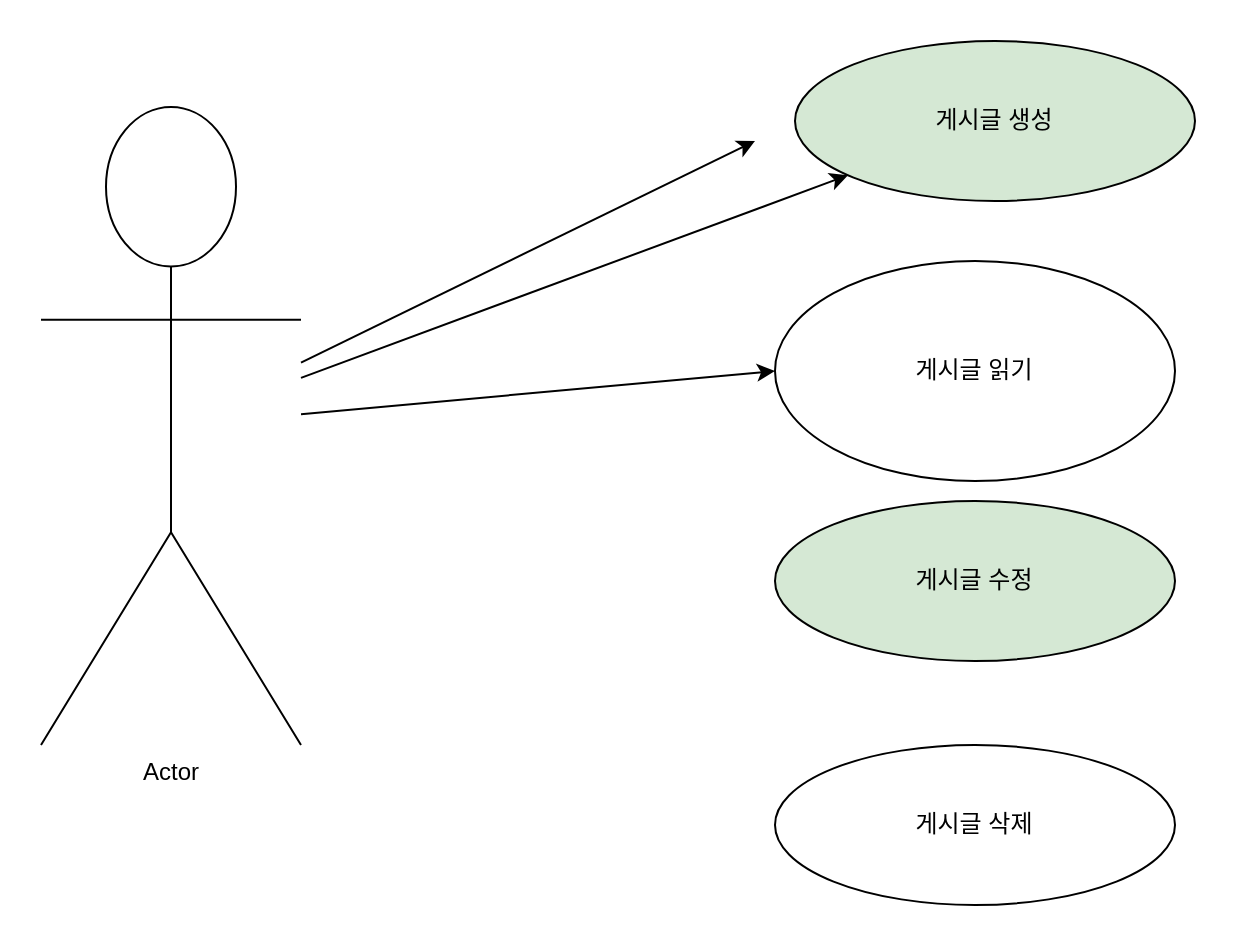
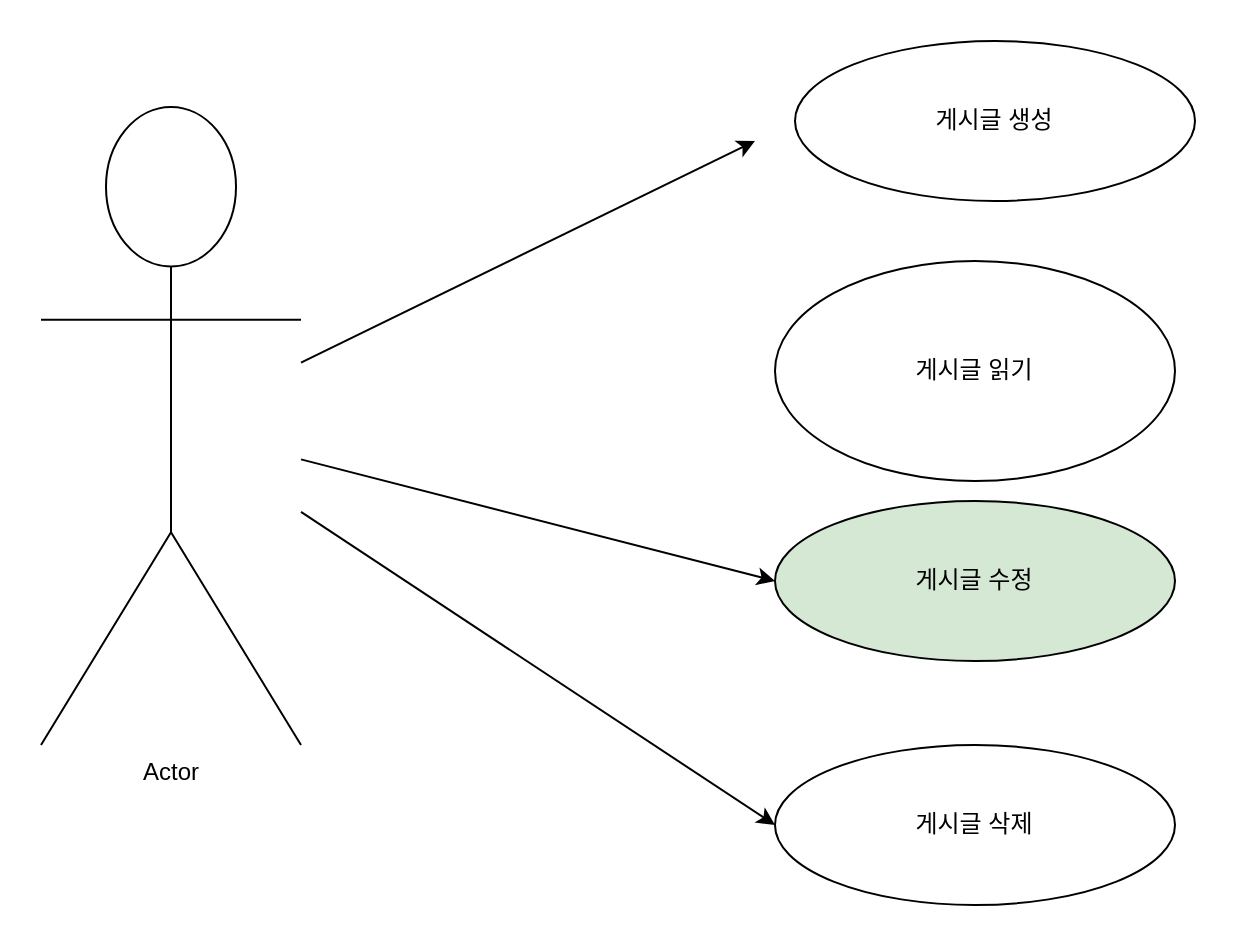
- <mxCell id="4" value="게시글 생성" style="ellipse;whiteSpace=wrap;html=1;fillColor=#d5e8d4;" vertex="1" parent="1"><mxGeometry x="397" y="20" width="200" height="80" as="geometry" /></mxCell>
+ <mxCell id="4" value="게시글 생성" style="ellipse;whiteSpace=wrap;html=1;" vertex="1" parent="1"><mxGeometry x="397" y="20" width="200" height="80" as="geometry" /></mxCell>
- <mxCell id="10" value="" style="endArrow=classic;html=1;rounded=0;" edge="1" parent="1" source="2" target="4"><mxGeometry width="50" height="50" relative="1" as="geometry"><mxPoint x="137" y="280" as="sourcePoint" /><mxPoint x="374" y="341" as="targetPoint" /></mxGeometry></mxCell>
+ <mxCell id="10" value="" style="endArrow=classic;html=1;rounded=0;entryX=0;entryY=0.5;entryDx=0;entryDy=0;" edge="1" parent="1" source="2" target="7"><mxGeometry width="50" height="50" relative="1" as="geometry"><mxPoint x="137" y="280" as="sourcePoint" /><mxPoint x="374" y="341" as="targetPoint" /></mxGeometry></mxCell>
- <mxCell id="8" value="" style="endArrow=classic;html=1;rounded=0;entryX=0;entryY=0.5;entryDx=0;entryDy=0;" edge="1" parent="1" source="2" target="5"><mxGeometry width="50" height="50" relative="1" as="geometry"><mxPoint x="217" y="220" as="sourcePoint" /><mxPoint x="327" y="220" as="targetPoint" /></mxGeometry></mxCell>
+ <mxCell id="9" value="" style="endArrow=classic;html=1;rounded=0;entryX=0;entryY=0.5;entryDx=0;entryDy=0;" edge="1" parent="1" source="2" target="6"><mxGeometry width="50" height="50" relative="1" as="geometry"><mxPoint x="137" y="291" as="sourcePoint" /><mxPoint x="364" y="180" as="targetPoint" /></mxGeometry></mxCell>
